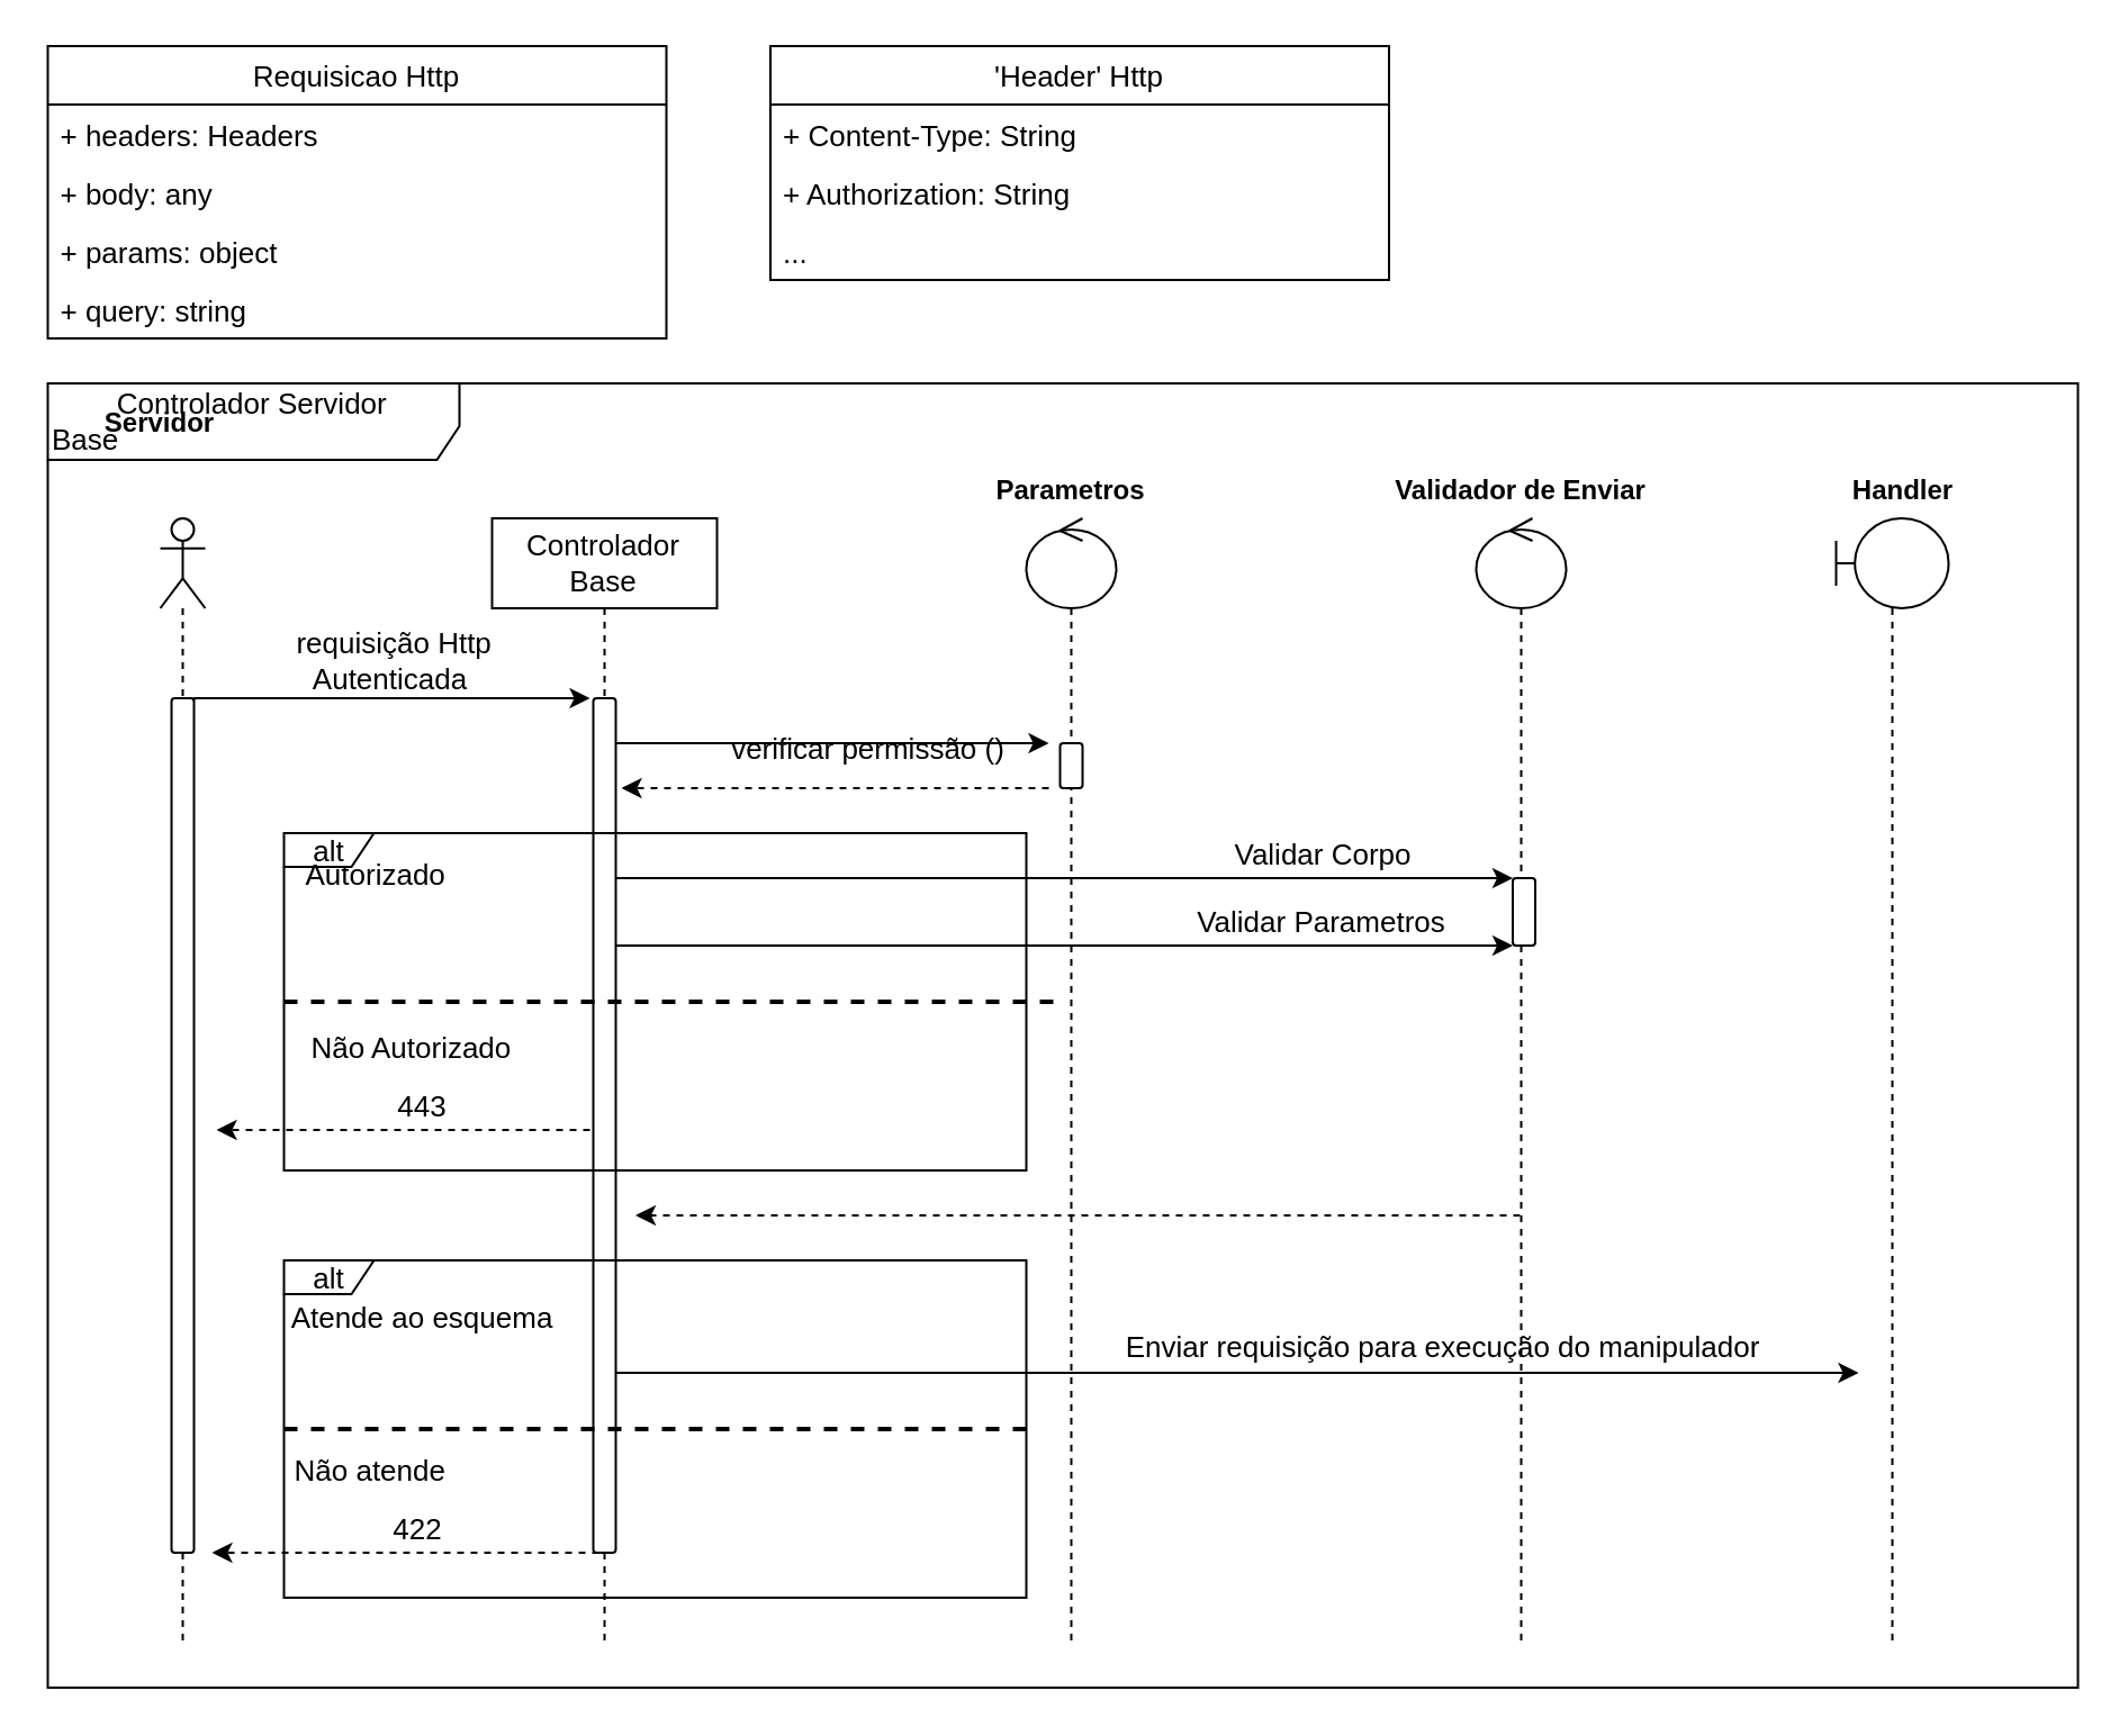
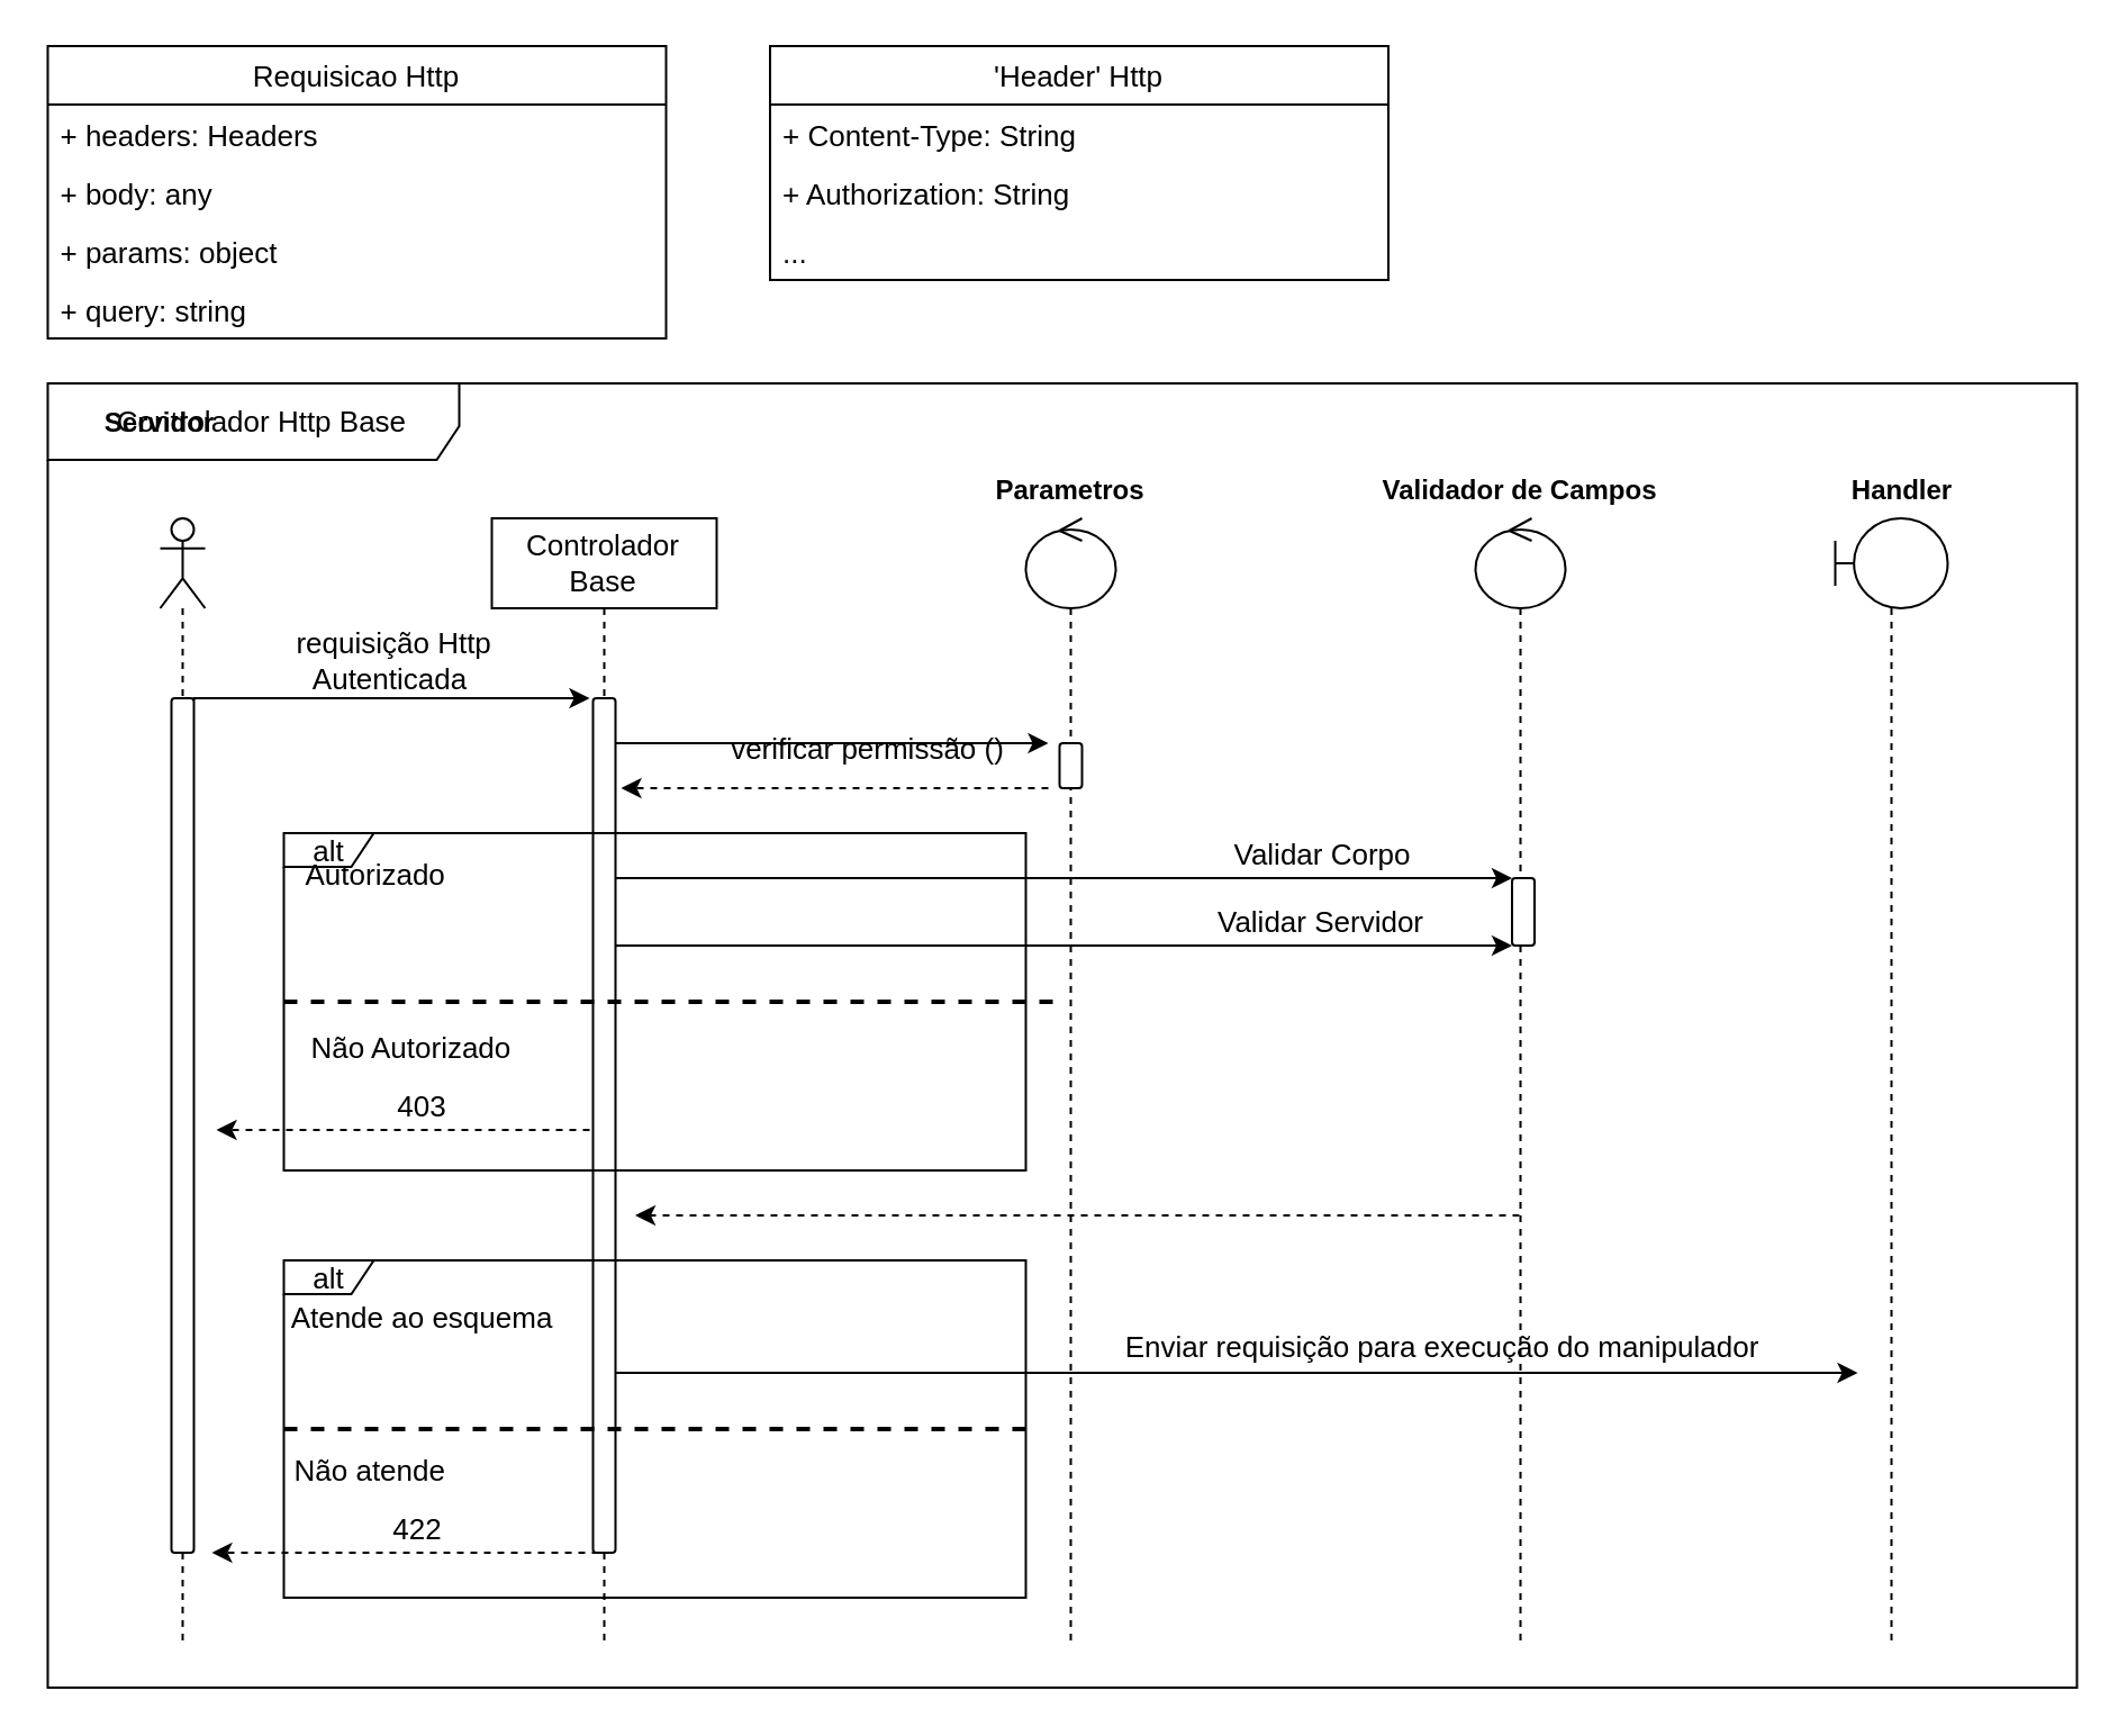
- <mxCell id="2" value="&lt;span style=&quot;white-space: pre&quot;&gt;&#09;&lt;/span&gt;Controlador Servidor Base" style="shape=umlFrame;whiteSpace=wrap;html=1;fontSize=13;strokeWidth=1;width=183;height=34;align=left;" parent="1" vertex="1"><mxGeometry x="20.75" y="170" width="902.5" height="580" as="geometry" /></mxCell>
+ <mxCell id="2" value="&lt;span style=&quot;white-space: pre&quot;&gt;&#09;&lt;/span&gt;Controlador Http Base" style="shape=umlFrame;whiteSpace=wrap;html=1;fontSize=13;strokeWidth=1;width=183;height=34;align=left;" parent="1" vertex="1"><mxGeometry x="20.75" y="170" width="902.5" height="580" as="geometry" /></mxCell>
- <mxCell id="18" value="Validador de Enviar" style="text;align=center;fontStyle=1;verticalAlign=middle;spacingLeft=3;spacingRight=3;strokeColor=none;rotatable=0;points=[[0,0.5],[1,0.5]];portConstraint=eastwest;" parent="1" vertex="1"><mxGeometry x="635.75" y="204" width="80" height="26" as="geometry" /></mxCell>
+ <mxCell id="18" value="Validador de Campos" style="text;align=center;fontStyle=1;verticalAlign=middle;spacingLeft=3;spacingRight=3;strokeColor=none;rotatable=0;points=[[0,0.5],[1,0.5]];portConstraint=eastwest;" parent="1" vertex="1"><mxGeometry x="635.75" y="204" width="80" height="26" as="geometry" /></mxCell>
- <mxCell id="34" value="Validar Parametros" style="text;align=center;fontStyle=0;verticalAlign=middle;spacingLeft=3;spacingRight=3;strokeColor=none;rotatable=0;points=[[0,0.5],[1,0.5]];portConstraint=eastwest;fontSize=13;fillColor=none;strokeWidth=1;" parent="1" vertex="1"><mxGeometry x="547.25" y="396" width="80" height="26" as="geometry" /></mxCell>
+ <mxCell id="34" value="Validar Servidor" style="text;align=center;fontStyle=0;verticalAlign=middle;spacingLeft=3;spacingRight=3;strokeColor=none;rotatable=0;points=[[0,0.5],[1,0.5]];portConstraint=eastwest;fontSize=13;fillColor=none;strokeWidth=1;" parent="1" vertex="1"><mxGeometry x="547.25" y="396" width="80" height="26" as="geometry" /></mxCell>
- <mxCell id="37" value="443" style="text;align=center;fontStyle=0;verticalAlign=middle;spacingLeft=3;spacingRight=3;strokeColor=none;rotatable=0;points=[[0,0.5],[1,0.5]];portConstraint=eastwest;fontSize=13;fillColor=none;strokeWidth=1;connectable=1;imageAspect=1;" parent="1" vertex="1"><mxGeometry x="148.25" y="478" width="78.5" height="26" as="geometry" /></mxCell>
+ <mxCell id="37" value="403" style="text;align=center;fontStyle=0;verticalAlign=middle;spacingLeft=3;spacingRight=3;strokeColor=none;rotatable=0;points=[[0,0.5],[1,0.5]];portConstraint=eastwest;fontSize=13;fillColor=none;strokeWidth=1;connectable=1;imageAspect=1;" parent="1" vertex="1"><mxGeometry x="148.25" y="478" width="78.5" height="26" as="geometry" /></mxCell>
